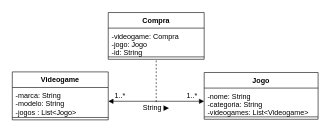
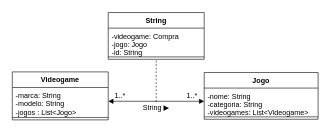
- <mxCell id="13" value="Compra" style="swimlane;fontStyle=1;align=center;verticalAlign=top;childLayout=stackLayout;horizontal=1;startSize=26;horizontalStack=0;resizeParent=1;resizeParentMax=0;resizeLast=0;collapsible=1;marginBottom=0;" vertex="1" parent="1"><mxGeometry x="180" y="20" width="160" height="78" as="geometry" /></mxCell>
+ <mxCell id="13" value="String" style="swimlane;fontStyle=1;align=center;verticalAlign=top;childLayout=stackLayout;horizontal=1;startSize=26;horizontalStack=0;resizeParent=1;resizeParentMax=0;resizeLast=0;collapsible=1;marginBottom=0;" vertex="1" parent="1"><mxGeometry x="180" y="20" width="160" height="78" as="geometry" /></mxCell>
